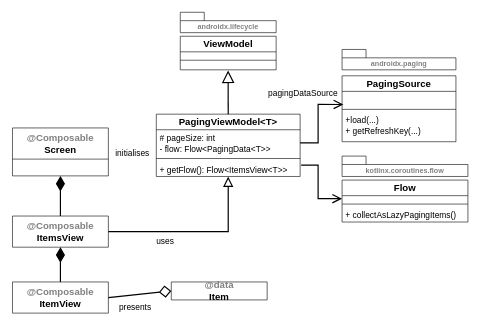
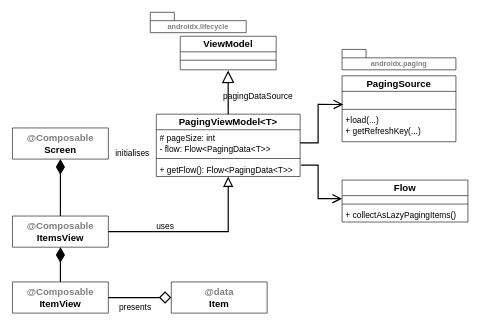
- <mxCell id="2" value="androidx.lifecycle" style="shape=folder;fontStyle=1;spacingTop=10;tabWidth=40;tabHeight=14;tabPosition=left;html=1;whiteSpace=wrap;labelPosition=center;verticalLabelPosition=middle;align=center;verticalAlign=top;fontColor=#808080;" parent="1" vertex="1"><mxGeometry x="300" y="20" width="160" height="34" as="geometry" /></mxCell>
+ <mxCell id="2" value="androidx.lifecycle" style="shape=folder;fontStyle=1;spacingTop=10;tabWidth=40;tabHeight=14;tabPosition=left;html=1;whiteSpace=wrap;labelPosition=center;verticalLabelPosition=middle;align=center;verticalAlign=top;fontColor=#808080;" parent="1" vertex="1"><mxGeometry x="250" y="20" width="160" height="34" as="geometry" /></mxCell>
- <mxCell id="12" value="pagingDataSource" style="text;whiteSpace=wrap;fontSize=14;" parent="1" vertex="1"><mxGeometry x="445" y="140" width="100" height="20" as="geometry" /></mxCell>
+ <mxCell id="12" value="pagingDataSource" style="text;whiteSpace=wrap;fontSize=14;" parent="1" vertex="1"><mxGeometry x="370" y="145" width="100" height="20" as="geometry" /></mxCell>
- <mxCell id="17" value="&lt;font color=&quot;#808080&quot;&gt;@Composable&lt;br&gt;&lt;/font&gt;Screen" style="swimlane;fontStyle=1;align=center;verticalAlign=middle;childLayout=stackLayout;horizontal=1;startSize=52;horizontalStack=0;resizeParent=1;resizeParentMax=0;resizeLast=0;collapsible=1;marginBottom=0;whiteSpace=wrap;html=1;fontSize=16;" parent="1" vertex="1"><mxGeometry x="20" y="213" width="160" height="80" as="geometry" /></mxCell>
+ <mxCell id="17" value="&lt;font color=&quot;#808080&quot;&gt;@Composable&lt;br&gt;&lt;/font&gt;Screen" style="swimlane;fontStyle=1;align=center;verticalAlign=middle;childLayout=stackLayout;horizontal=1;startSize=52;horizontalStack=0;resizeParent=1;resizeParentMax=0;resizeLast=0;collapsible=1;marginBottom=0;whiteSpace=wrap;html=1;fontSize=16;" parent="1" vertex="1"><mxGeometry x="20" y="213" width="160" height="52" as="geometry" /></mxCell>
- <mxCell id="35" value="kotlinx.coroutines.flow" style="shape=folder;fontStyle=1;spacingTop=10;tabWidth=40;tabHeight=14;tabPosition=left;html=1;whiteSpace=wrap;labelPosition=center;verticalLabelPosition=middle;align=center;verticalAlign=top;fontColor=#808080;" parent="1" vertex="1"><mxGeometry x="570" y="260" width="210" height="34" as="geometry" /></mxCell>
- <mxCell id="6" value="+ getFlow(): Flow&amp;lt;ItemsView&amp;lt;T&amp;gt;&amp;gt;&amp;nbsp;" style="text;strokeColor=none;fillColor=none;align=left;verticalAlign=top;spacingLeft=4;spacingRight=4;overflow=hidden;rotatable=0;points=[[0,0.5],[1,0.5]];portConstraint=eastwest;whiteSpace=wrap;html=1;fontSize=14;" parent="3" vertex="1"><mxGeometry y="78" width="240" height="26" as="geometry" /></mxCell>
+ <mxCell id="6" value="+ getFlow(): Flow&amp;lt;PagingData&amp;lt;T&amp;gt;&amp;gt;&amp;nbsp;" style="text;strokeColor=none;fillColor=none;align=left;verticalAlign=top;spacingLeft=4;spacingRight=4;overflow=hidden;rotatable=0;points=[[0,0.5],[1,0.5]];portConstraint=eastwest;whiteSpace=wrap;html=1;fontSize=14;" parent="3" vertex="1"><mxGeometry y="78" width="240" height="26" as="geometry" /></mxCell>
- <mxCell id="22" value="uses" style="text;whiteSpace=wrap;fontSize=14;verticalAlign=middle;align=center;" parent="1" vertex="1"><mxGeometry y="392" width="50" height="20" as="geometry" x="250" /></mxCell>
+ <mxCell id="22" value="uses" style="text;whiteSpace=wrap;fontSize=14;verticalAlign=middle;align=center;" parent="1" vertex="1"><mxGeometry x="250" y="367" width="50" height="20" as="geometry" /></mxCell>
- <mxCell id="30" value="&lt;font color=&quot;#808080&quot;&gt;@data&lt;br&gt;&lt;/font&gt;Item" style="swimlane;fontStyle=1;align=center;verticalAlign=middle;childLayout=stackLayout;horizontal=1;startSize=52;horizontalStack=0;resizeParent=1;resizeParentMax=0;resizeLast=0;collapsible=1;marginBottom=0;whiteSpace=wrap;html=1;fontSize=16;" parent="1" vertex="1"><mxGeometry x="285" y="470" width="160" height="30" as="geometry" /></mxCell>
+ <mxCell id="30" value="&lt;font color=&quot;#808080&quot;&gt;@data&lt;br&gt;&lt;/font&gt;Item" style="swimlane;fontStyle=1;align=center;verticalAlign=middle;childLayout=stackLayout;horizontal=1;startSize=52;horizontalStack=0;resizeParent=1;resizeParentMax=0;resizeLast=0;collapsible=1;marginBottom=0;whiteSpace=wrap;html=1;fontSize=16;" parent="1" vertex="1"><mxGeometry x="285" y="470" width="160" height="52" as="geometry" /></mxCell>
